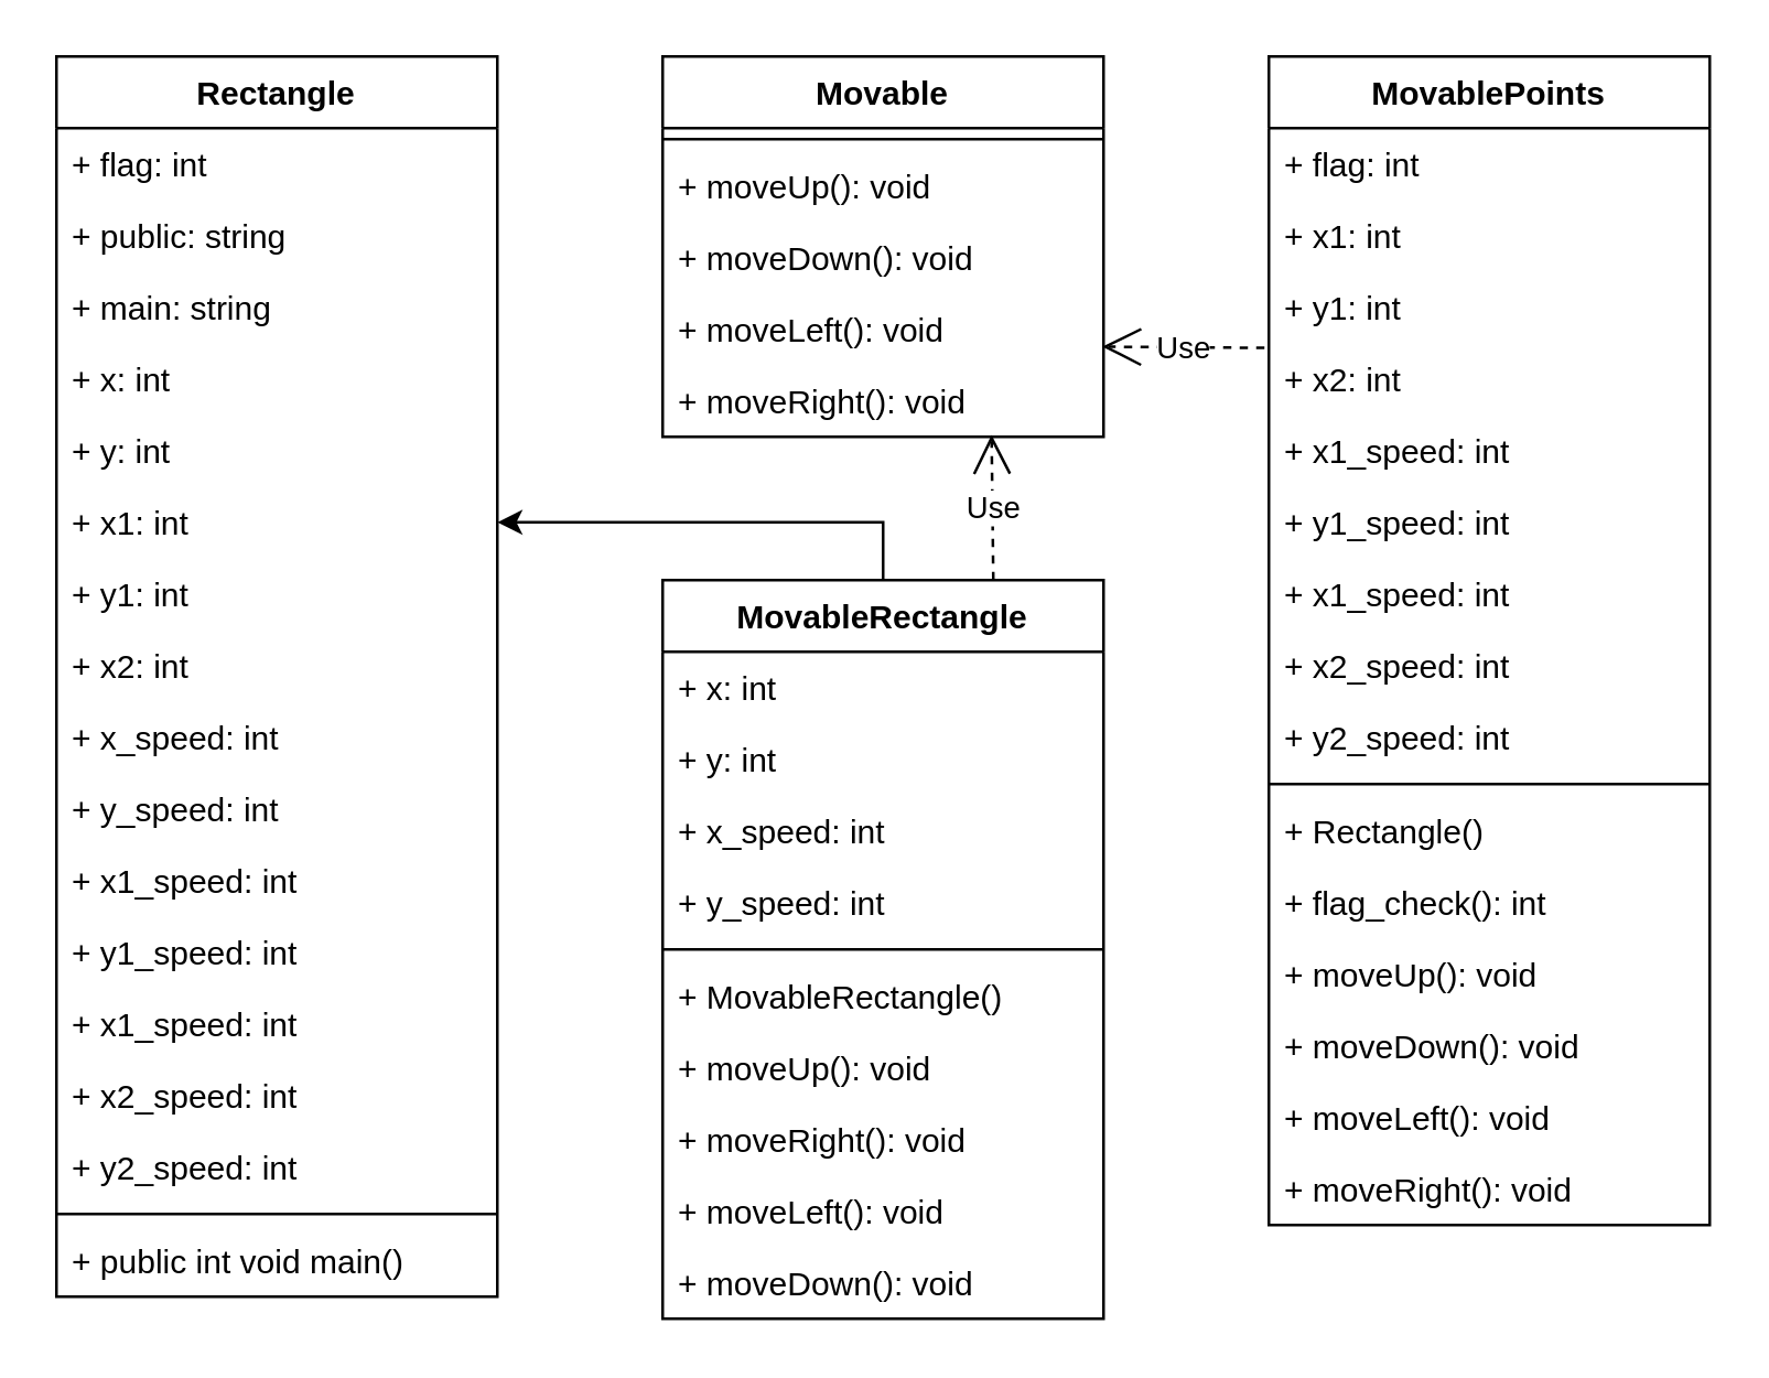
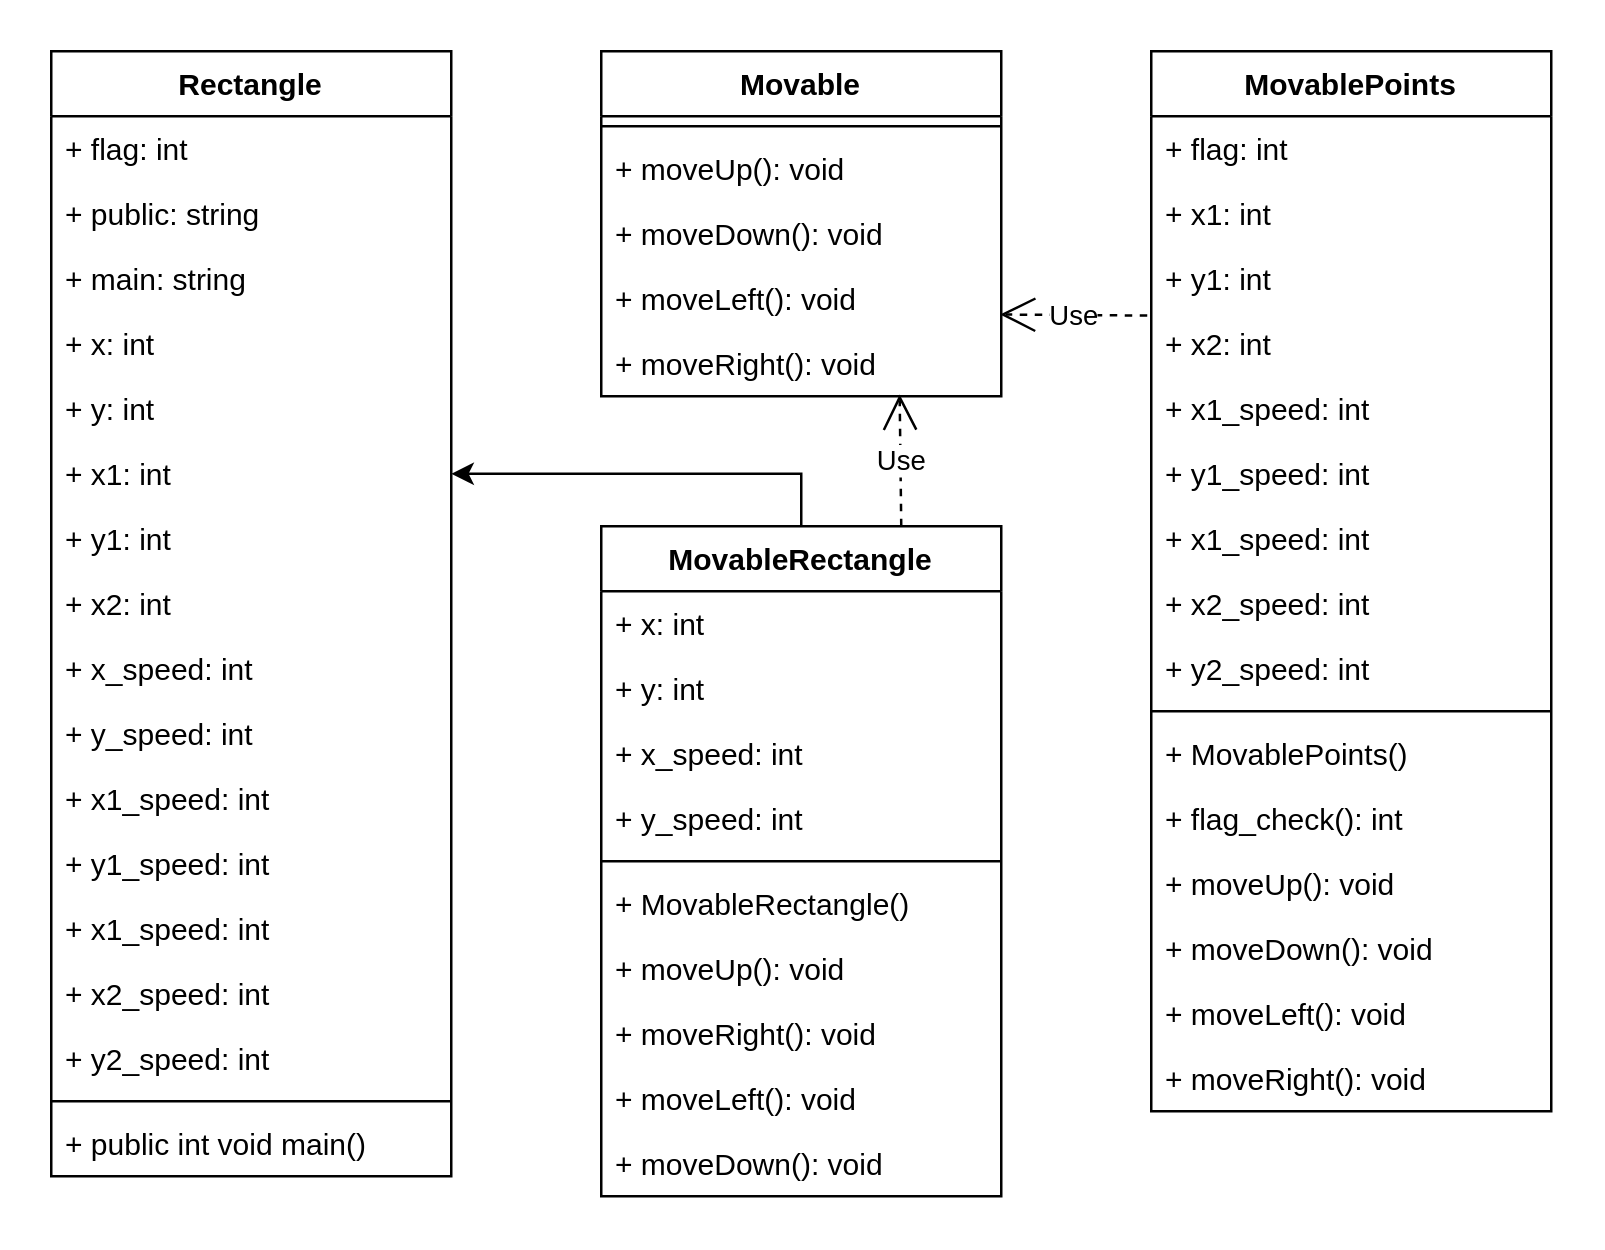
- <mxCell id="13" value="+ Rectangle()" style="text;strokeColor=none;fillColor=none;align=left;verticalAlign=top;spacingLeft=4;spacingRight=4;overflow=hidden;rotatable=0;points=[[0,0.5],[1,0.5]];portConstraint=eastwest;" vertex="1" parent="2"><mxGeometry y="268" width="160" height="26" as="geometry" /></mxCell>
+ <mxCell id="13" value="+ MovablePoints()" style="text;strokeColor=none;fillColor=none;align=left;verticalAlign=top;spacingLeft=4;spacingRight=4;overflow=hidden;rotatable=0;points=[[0,0.5],[1,0.5]];portConstraint=eastwest;" vertex="1" parent="2"><mxGeometry y="268" width="160" height="26" as="geometry" /></mxCell>
